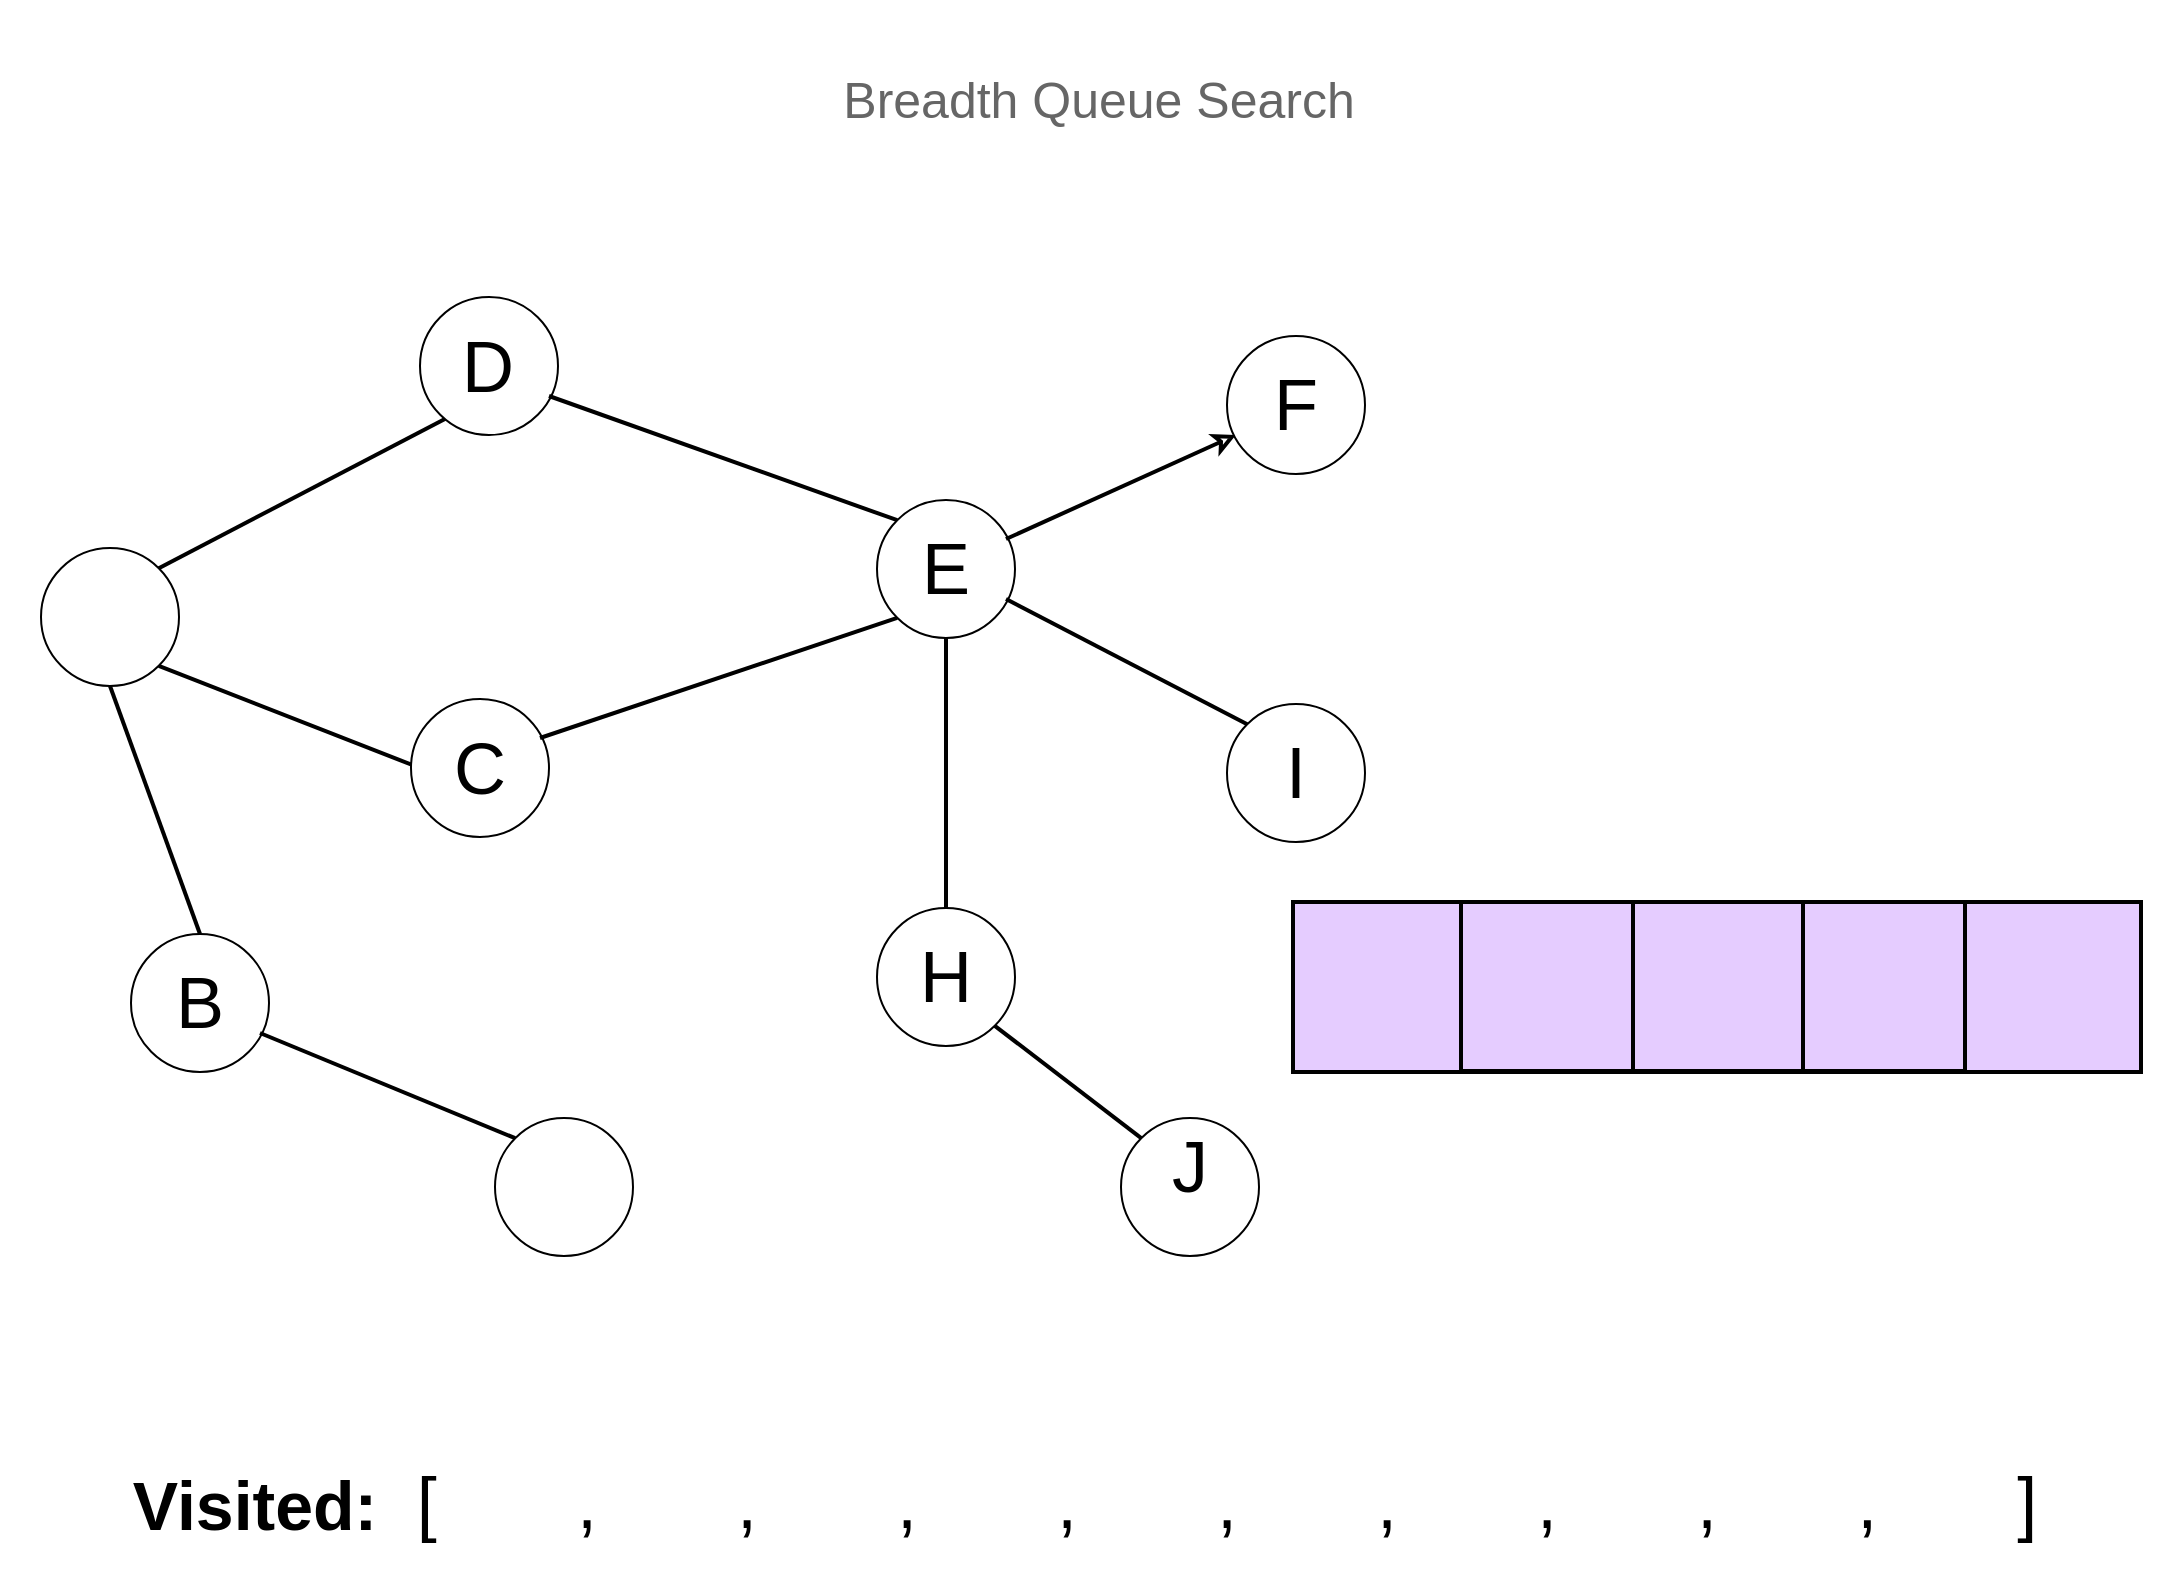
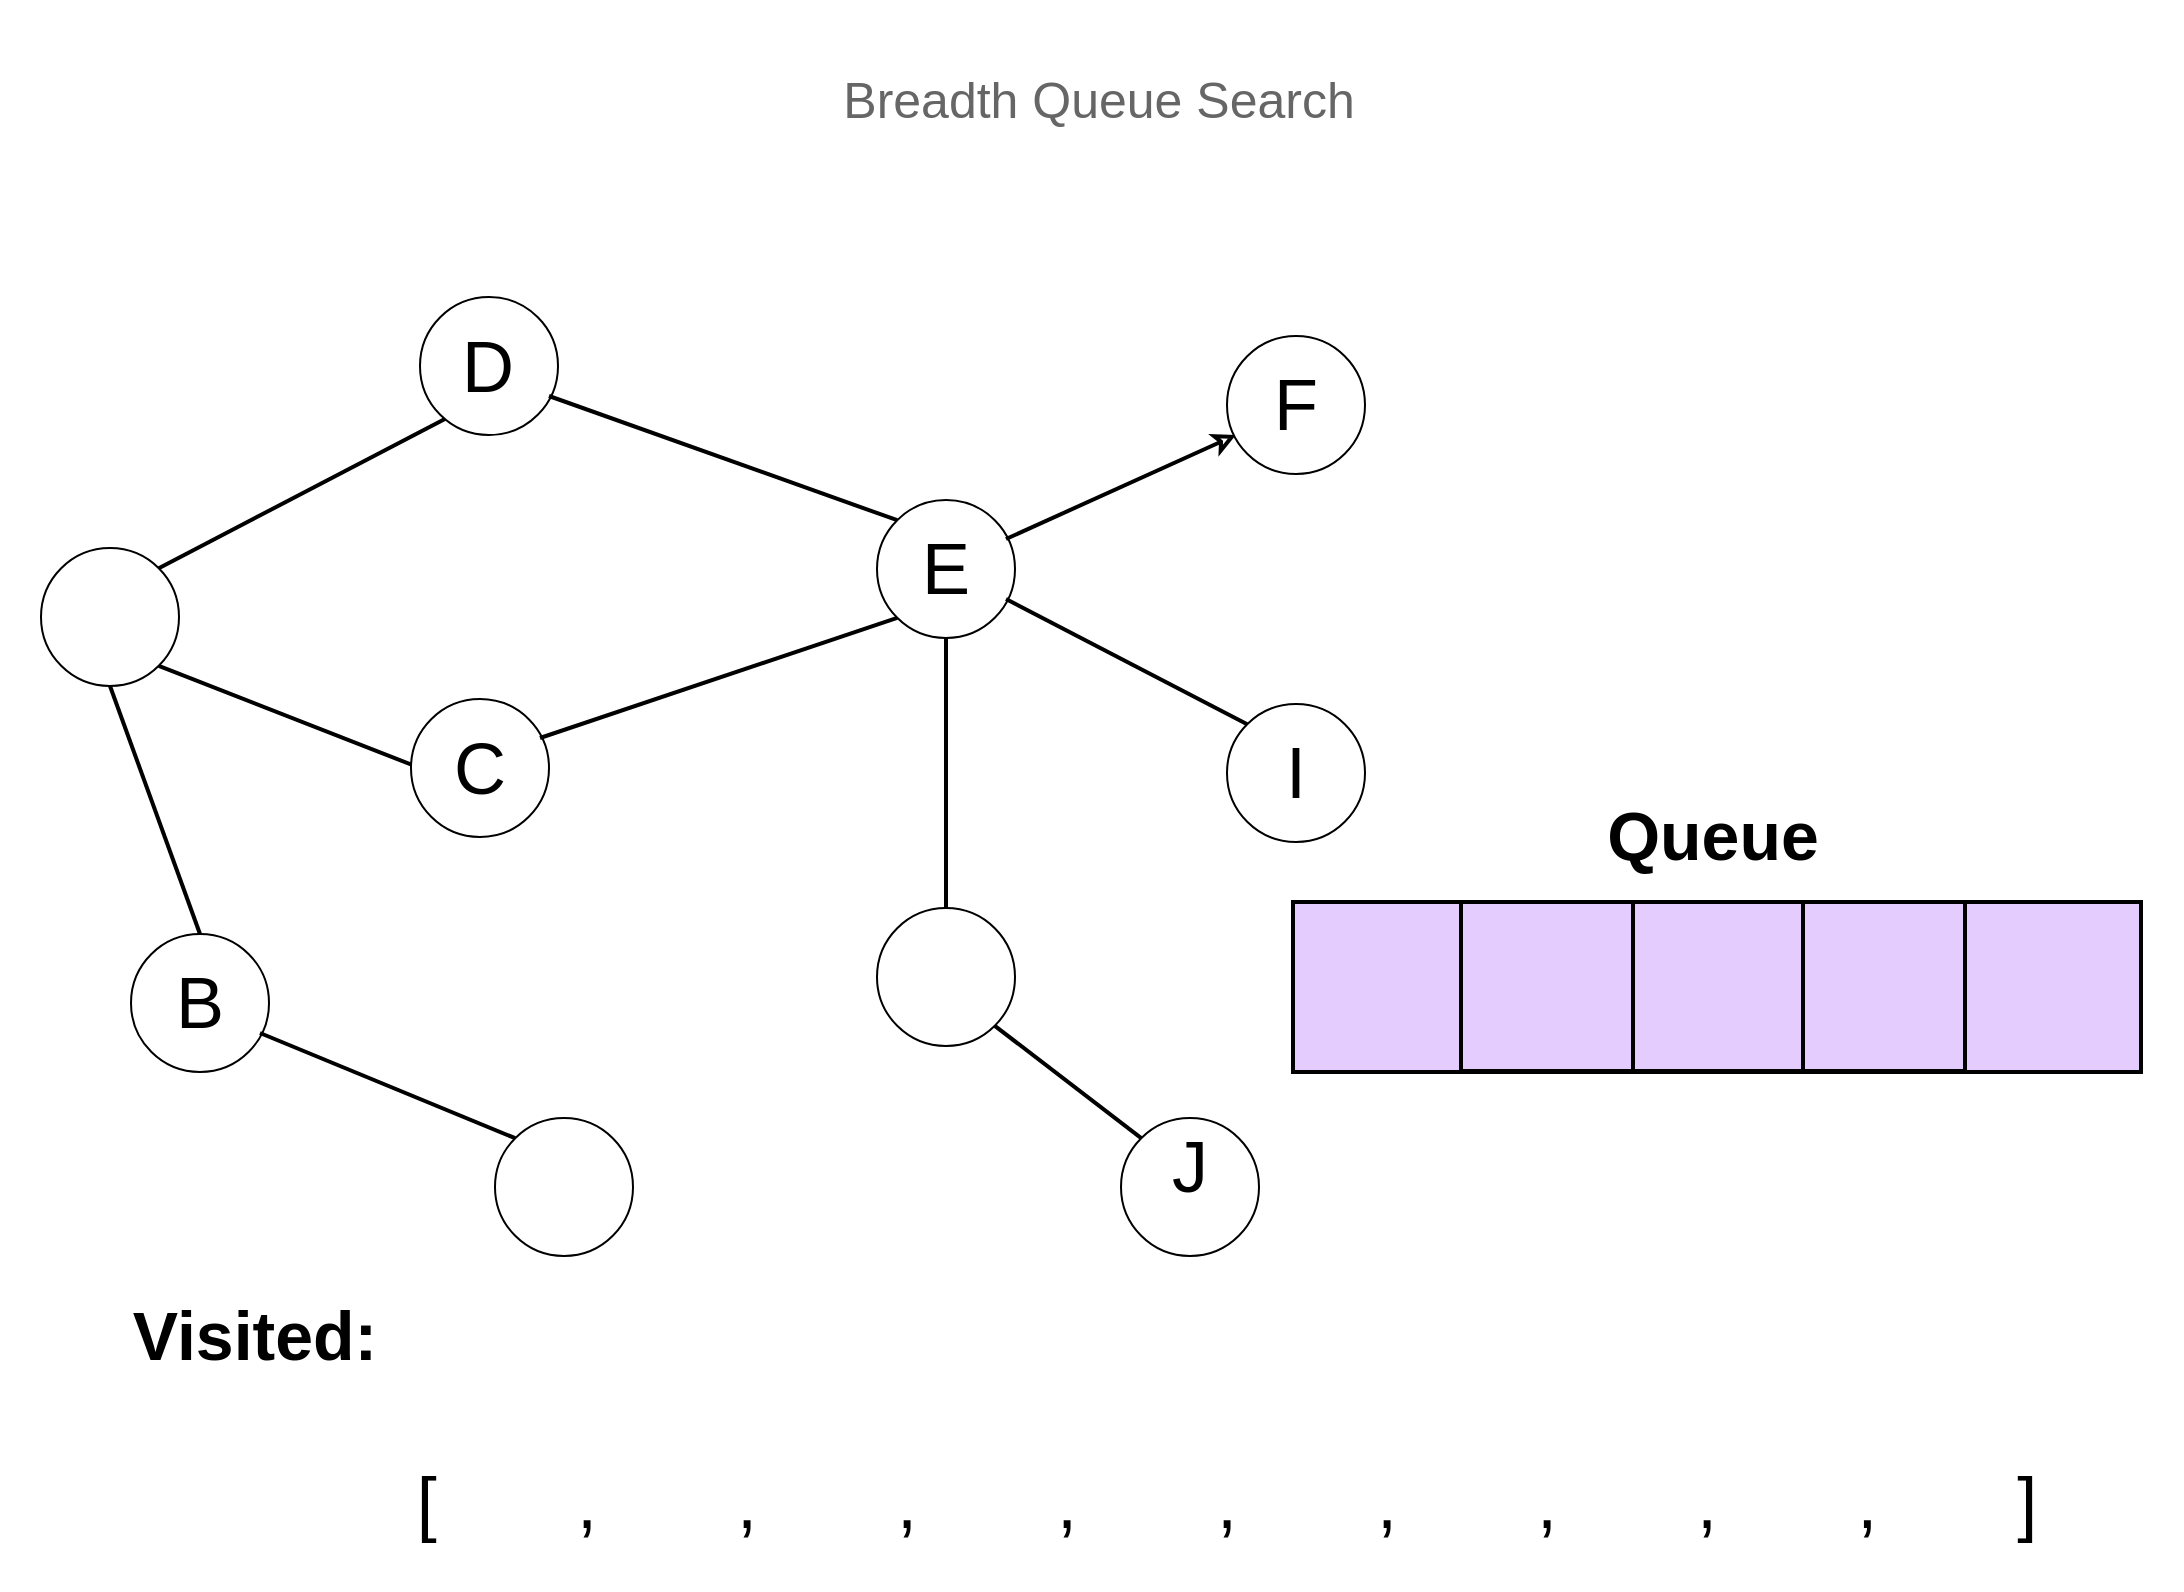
+ <mxCell id="31" value="&lt;font size=&quot;1&quot; color=&quot;#000000&quot;&gt;&lt;b style=&quot;font-size: 34px&quot;&gt;Queue&lt;/b&gt;&lt;/font&gt;" style="text;html=1;align=center;verticalAlign=middle;resizable=0;points=[];autosize=1;strokeColor=none;fillColor=none;fontSize=25;fontColor=#FFB570;" parent="1" vertex="1"><mxGeometry x="798" y="396" width="116" height="43" as="geometry" /></mxCell>
- <mxCell id="26" value="&lt;font style=&quot;font-size: 36px&quot;&gt;H&lt;/font&gt;" style="text;html=1;strokeColor=none;fillColor=none;align=center;verticalAlign=middle;whiteSpace=wrap;rounded=0;" parent="1" vertex="1"><mxGeometry x="442.5" y="473" width="60" height="30" as="geometry" /></mxCell>
- <mxCell id="32" value="&lt;font color=&quot;#000000&quot; size=&quot;1&quot;&gt;&lt;b style=&quot;font-size: 34px&quot;&gt;Visited:&lt;/b&gt;&lt;/font&gt;" style="text;html=1;align=center;verticalAlign=middle;resizable=0;points=[];autosize=1;strokeColor=none;fillColor=none;fontSize=25;fontColor=#666666;" parent="1" vertex="1"><mxGeometry x="61" y="731" width="132" height="43" as="geometry" /></mxCell>
+ <mxCell id="32" value="&lt;font color=&quot;#000000&quot; size=&quot;1&quot;&gt;&lt;b style=&quot;font-size: 34px&quot;&gt;Visited:&lt;/b&gt;&lt;/font&gt;" style="text;html=1;align=center;verticalAlign=middle;resizable=0;points=[];autosize=1;strokeColor=none;fillColor=none;fontSize=25;fontColor=#666666;" parent="1" vertex="1"><mxGeometry x="61" y="646" width="132" height="43" as="geometry" /></mxCell>
